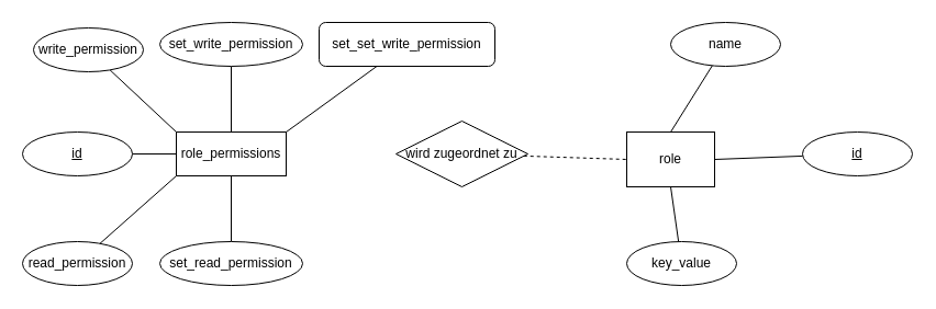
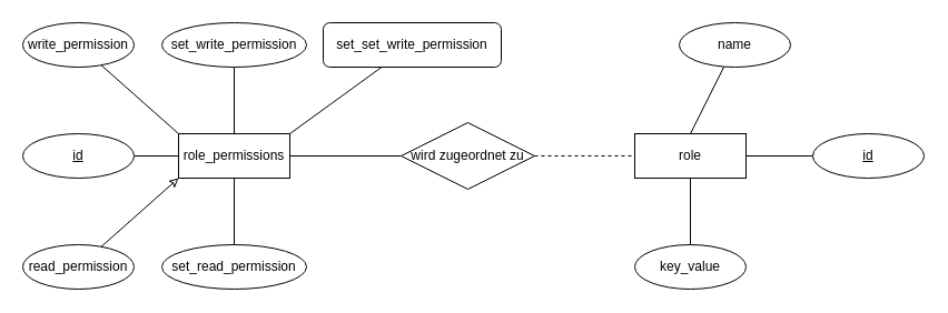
- <mxCell id="7" value="write_permission" style="ellipse;whiteSpace=wrap;html=1;align=center;" vertex="1" parent="1"><mxGeometry x="30" y="25" width="100" height="40" as="geometry" /></mxCell>
+ <mxCell id="7" value="write_permission" style="ellipse;whiteSpace=wrap;html=1;align=center;" vertex="1" parent="1"><mxGeometry x="20" y="20" width="100" height="40" as="geometry" /></mxCell>
+ <mxCell id="2" style="edgeStyle=none;html=1;entryX=0;entryY=0.5;entryDx=0;entryDy=0;endArrow=none;endFill=0;" edge="1" parent="1" source="3" target="18"><mxGeometry relative="1" as="geometry" /></mxCell>
- <mxCell id="16" value="role" style="whiteSpace=wrap;html=1;align=center;" vertex="1" parent="1"><mxGeometry x="570" y="120" width="80" height="50" as="geometry" /></mxCell>
+ <mxCell id="16" value="role" style="whiteSpace=wrap;html=1;align=center;" vertex="1" parent="1"><mxGeometry x="570" y="120" width="100" height="40" as="geometry" /></mxCell>
- <mxCell id="12" style="edgeStyle=none;html=1;entryX=0;entryY=1;entryDx=0;entryDy=0;endArrow=none;endFill=0;" edge="1" parent="1" source="13" target="3"><mxGeometry relative="1" as="geometry" /></mxCell>
+ <mxCell id="12" style="edgeStyle=none;html=1;entryX=0;entryY=1;entryDx=0;entryDy=0;endArrow=classic;endFill=0;" edge="1" parent="1" source="13" target="3"><mxGeometry relative="1" as="geometry" /></mxCell>
